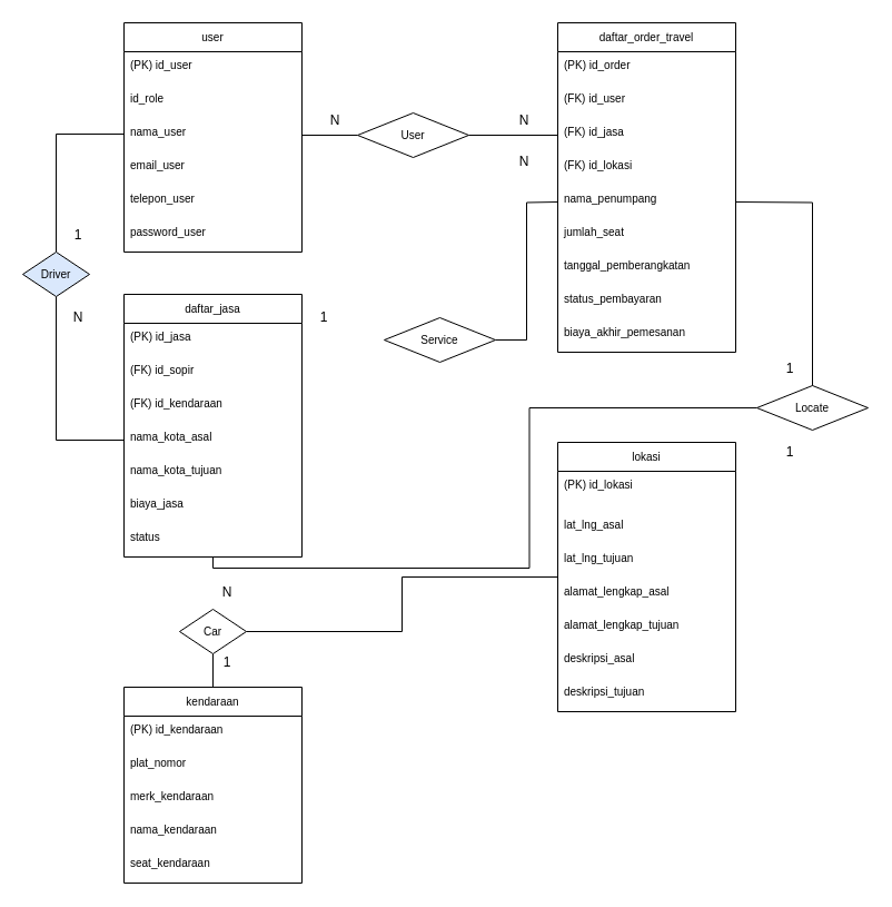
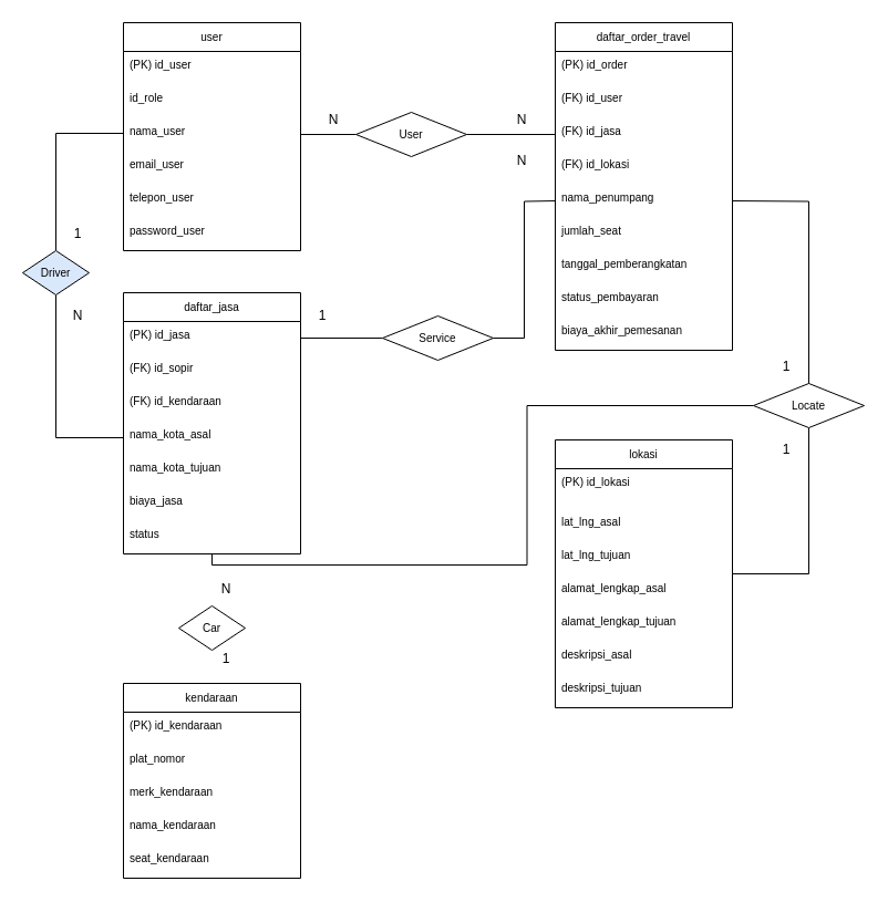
+ <mxCell id="31" style="edgeStyle=orthogonalEdgeStyle;rounded=0;orthogonalLoop=1;jettySize=auto;html=1;exitX=0;exitY=0.5;exitDx=0;exitDy=0;entryX=1;entryY=0.5;entryDx=0;entryDy=0;endArrow=none;endFill=0;" parent="1" source="32" target="11" edge="1"><mxGeometry relative="1" as="geometry" /></mxCell>
- <mxCell id="41" style="edgeStyle=orthogonalEdgeStyle;rounded=0;html=1;endArrow=none;endFill=0;" edge="1" parent="1" source="42" target="40"><mxGeometry relative="1" as="geometry" /></mxCell>
+ <mxCell id="41" style="edgeStyle=orthogonalEdgeStyle;rounded=0;html=1;entryX=0.5;entryY=1;entryDx=0;entryDy=0;endArrow=none;endFill=0;" edge="1" parent="1" source="42" target="50"><mxGeometry relative="1" as="geometry" /></mxCell>
- <mxCell id="33" style="edgeStyle=orthogonalEdgeStyle;rounded=0;html=1;exitX=0.5;exitY=0;exitDx=0;exitDy=0;entryX=0.5;entryY=1;entryDx=0;entryDy=0;endArrow=none;endFill=0;" edge="1" parent="1" source="34" target="40"><mxGeometry relative="1" as="geometry" /></mxCell>
